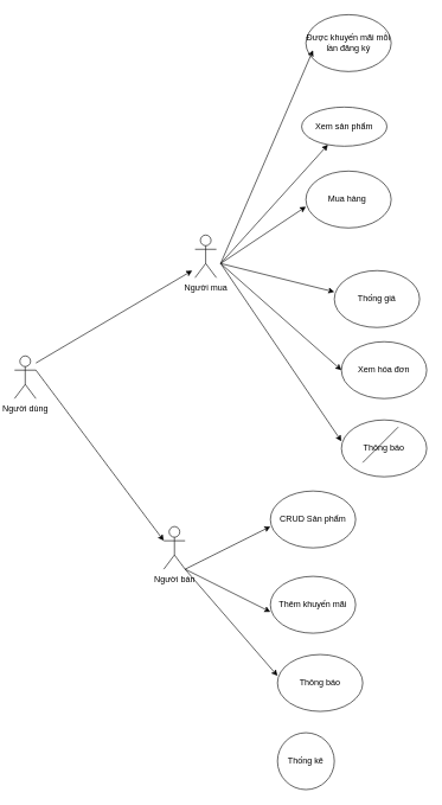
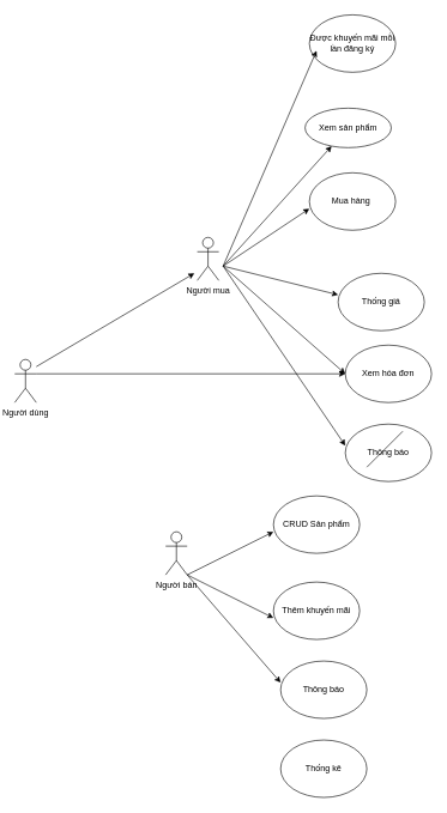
- <mxCell id="5" value="" style="endArrow=classic;html=1;rounded=0;exitX=1;exitY=0.333;exitDx=0;exitDy=0;exitPerimeter=0;entryX=0;entryY=0.333;entryDx=0;entryDy=0;entryPerimeter=0;" parent="1" source="2" target="6" edge="1"><mxGeometry width="50" height="50" relative="1" as="geometry"><mxPoint x="140" y="620" as="sourcePoint" /><mxPoint x="220" y="700" as="targetPoint" /></mxGeometry></mxCell>
+ <mxCell id="5" value="" style="endArrow=classic;html=1;rounded=0;exitX=1;exitY=0.333;exitDx=0;exitDy=0;exitPerimeter=0;" parent="1" source="2" target="12" edge="1"><mxGeometry width="50" height="50" relative="1" as="geometry"><mxPoint x="140" y="620" as="sourcePoint" /><mxPoint x="220" y="700" as="targetPoint" /></mxGeometry></mxCell>
- <mxCell id="23" value="Thống kê" style="ellipse;whiteSpace=wrap;html=1;" parent="1" vertex="1"><mxGeometry x="390" y="1030" width="80" height="80" as="geometry" /></mxCell>
+ <mxCell id="23" value="Thống kê" style="ellipse;whiteSpace=wrap;html=1;" parent="1" vertex="1"><mxGeometry x="390" y="1030" width="120" height="80" as="geometry" /></mxCell>
